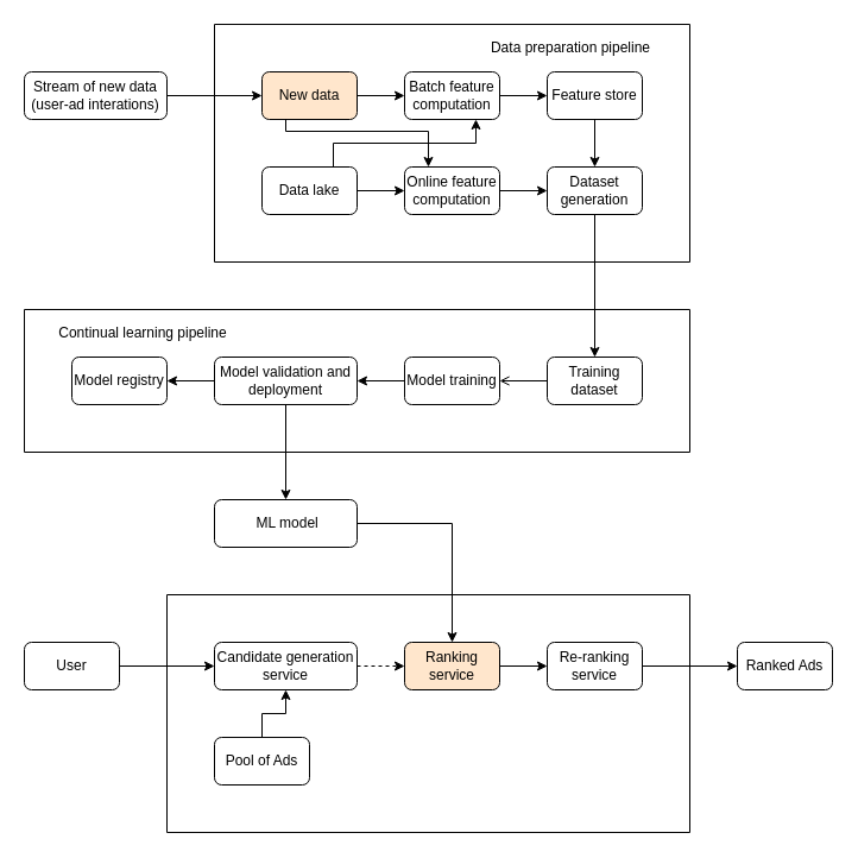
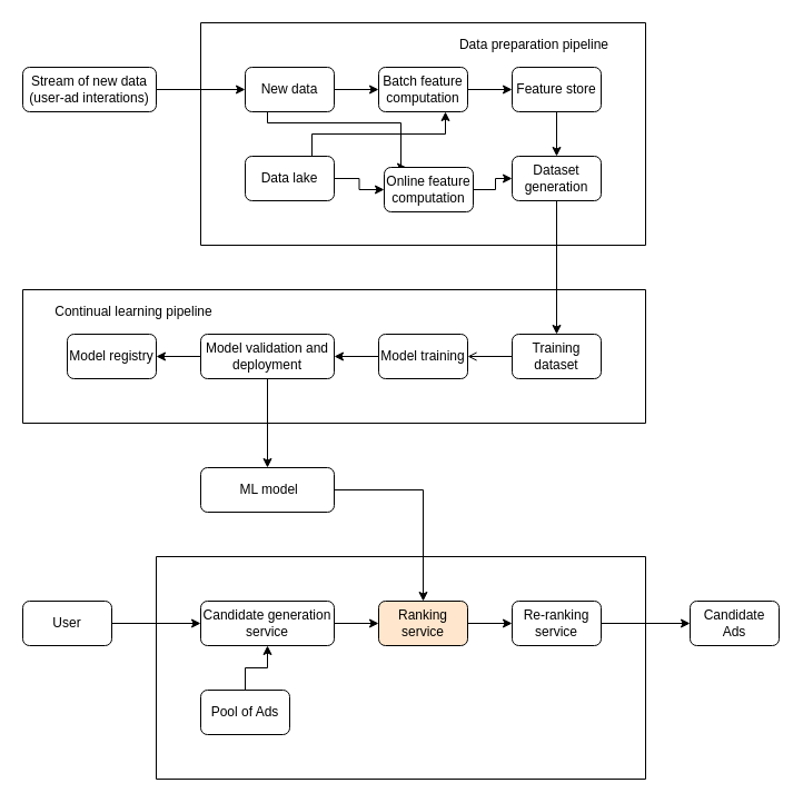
- <mxCell id="7" value="New data" style="rounded=1;whiteSpace=wrap;html=1;fillColor=#ffe6cc;" parent="4" vertex="1"><mxGeometry x="40" y="40" width="80" height="40" as="geometry" /></mxCell>
+ <mxCell id="7" value="New data" style="rounded=1;whiteSpace=wrap;html=1;" parent="4" vertex="1"><mxGeometry x="40" y="40" width="80" height="40" as="geometry" /></mxCell>
- <mxCell id="14" value="Online feature computation" style="rounded=1;whiteSpace=wrap;html=1;" parent="4" vertex="1"><mxGeometry x="160" y="120" width="80" height="40" as="geometry" /></mxCell>
+ <mxCell id="14" value="Online feature computation" style="rounded=1;whiteSpace=wrap;html=1;" parent="4" vertex="1"><mxGeometry x="165" y="130" width="80" height="40" as="geometry" /></mxCell>
- <mxCell id="29" style="edgeStyle=orthogonalEdgeStyle;rounded=0;orthogonalLoop=1;jettySize=auto;html=1;exitX=1;exitY=0.5;exitDx=0;exitDy=0;entryX=0;entryY=0.5;entryDx=0;entryDy=0;dashed=1;" parent="28" source="30" target="35" edge="1"><mxGeometry relative="1" as="geometry" /></mxCell>
+ <mxCell id="29" style="edgeStyle=orthogonalEdgeStyle;rounded=0;orthogonalLoop=1;jettySize=auto;html=1;exitX=1;exitY=0.5;exitDx=0;exitDy=0;entryX=0;entryY=0.5;entryDx=0;entryDy=0;" parent="28" source="30" target="35" edge="1"><mxGeometry relative="1" as="geometry" /></mxCell>
- <mxCell id="42" value="Ranked Ads" style="rounded=1;whiteSpace=wrap;html=1;" parent="1" vertex="1"><mxGeometry x="620" y="540" width="80" height="40" as="geometry" /></mxCell>
+ <mxCell id="42" value="Candidate Ads" style="rounded=1;whiteSpace=wrap;html=1;" parent="1" vertex="1"><mxGeometry x="620" y="540" width="80" height="40" as="geometry" /></mxCell>
